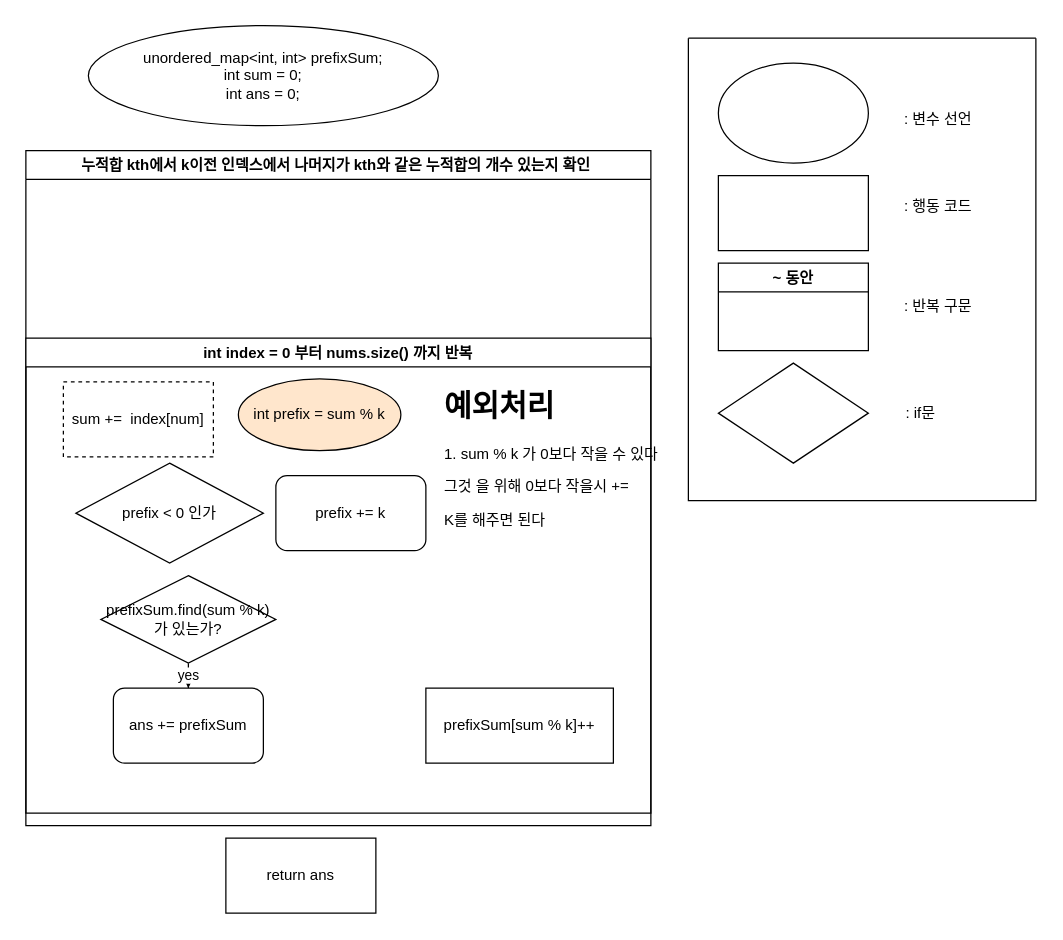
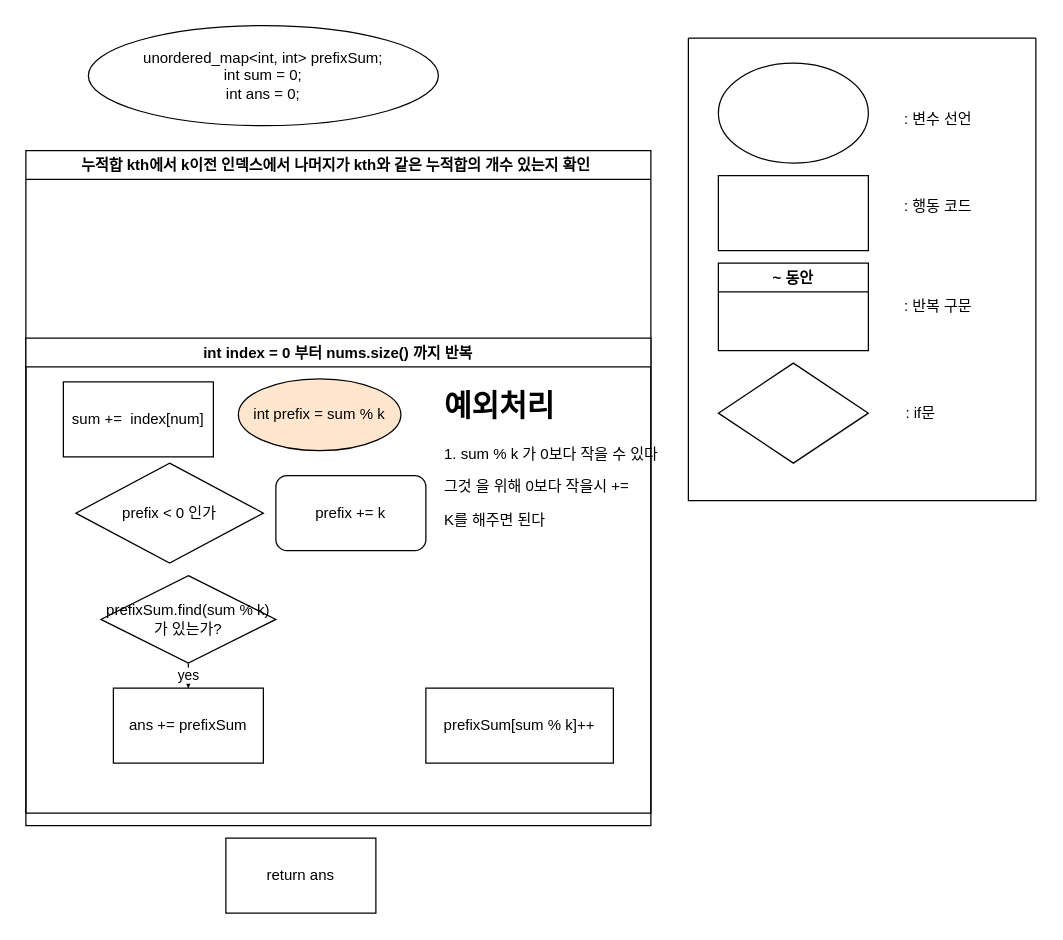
- <mxCell id="7" value="sum +=&amp;nbsp; index[num]" style="rounded=0;whiteSpace=wrap;html=1;dashed=1;" vertex="1" parent="3"><mxGeometry x="30" y="35" width="120" height="60" as="geometry" /></mxCell>
+ <mxCell id="7" value="sum +=&amp;nbsp; index[num]" style="rounded=0;whiteSpace=wrap;html=1;" vertex="1" parent="3"><mxGeometry x="30" y="35" width="120" height="60" as="geometry" /></mxCell>
- <mxCell id="9" value="ans += prefixSum" style="whiteSpace=wrap;html=1;rounded=1;" vertex="1" parent="3"><mxGeometry x="70" y="280" width="120" height="60" as="geometry" /></mxCell>
+ <mxCell id="9" value="ans += prefixSum" style="whiteSpace=wrap;html=1;" vertex="1" parent="3"><mxGeometry x="70" y="280" width="120" height="60" as="geometry" /></mxCell>
